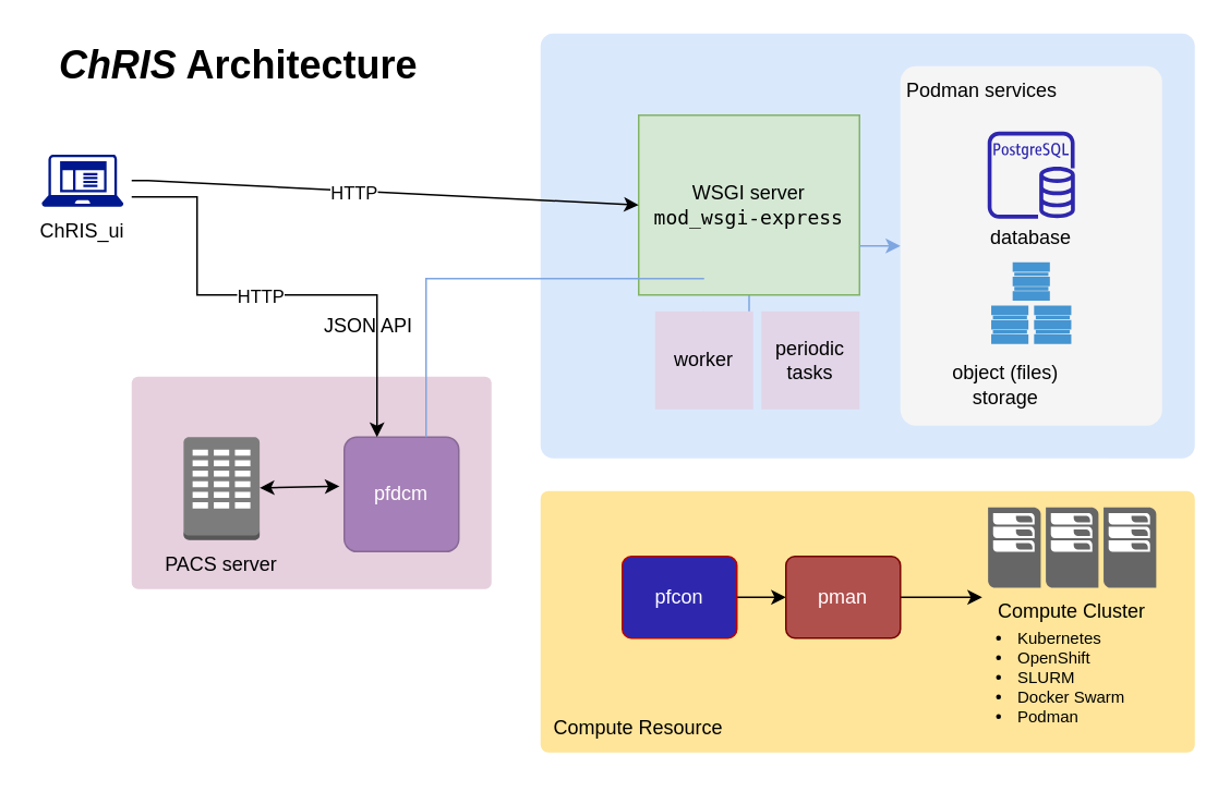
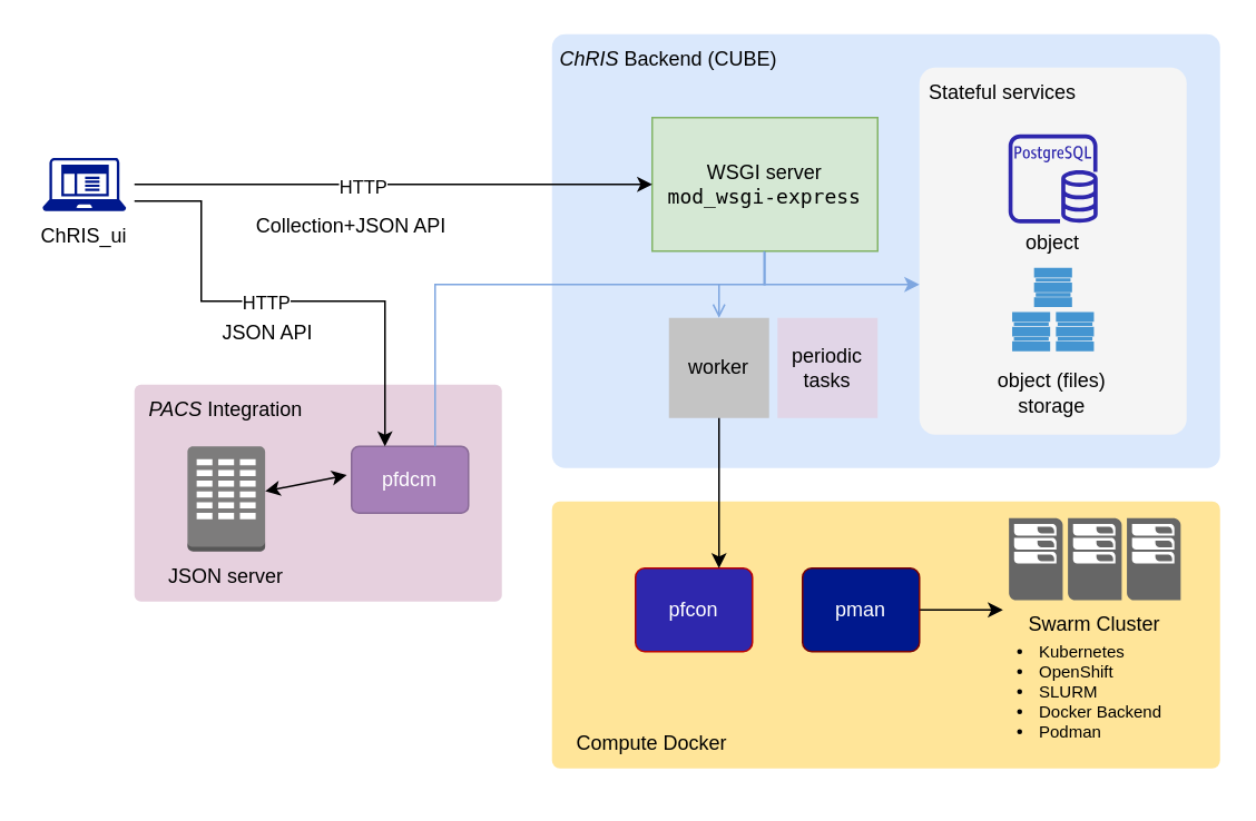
+ <mxCell id="12" value="&lt;i&gt;ChRIS&lt;/i&gt; Backend (CUBE)" style="text;html=1;strokeColor=none;fillColor=none;align=center;verticalAlign=middle;whiteSpace=wrap;rounded=0;" parent="1" vertex="1"><mxGeometry x="330" y="20" width="140" height="30" as="geometry" /></mxCell>
- <mxCell id="3" value="&lt;i&gt;ChRIS&lt;/i&gt; Architecture" style="text;strokeColor=none;fillColor=none;html=1;fontSize=24;fontStyle=1;verticalAlign=middle;align=center;" parent="1" vertex="1"><mxGeometry x="20" y="20" width="250" height="40" as="geometry" /></mxCell>
- <mxCell id="6" value="Podman services" style="text;html=1;strokeColor=none;fillColor=none;align=center;verticalAlign=middle;whiteSpace=wrap;rounded=0;" parent="4" vertex="1"><mxGeometry width="100" height="30" as="geometry" /></mxCell>
+ <mxCell id="6" value="Stateful services" style="text;html=1;strokeColor=none;fillColor=none;align=center;verticalAlign=middle;whiteSpace=wrap;rounded=0;" parent="4" vertex="1"><mxGeometry width="100" height="30" as="geometry" /></mxCell>
- <mxCell id="16" value="&lt;div&gt;WSGI server&lt;/div&gt;&lt;div&gt;&lt;font face=&quot;monospace&quot;&gt;mod_wsgi-express&lt;/font&gt;&lt;br&gt;&lt;/div&gt;" style="rounded=1;whiteSpace=wrap;html=1;fillColor=#d5e8d4;strokeColor=#82b366;arcSize=0;" parent="1" vertex="1"><mxGeometry x="390" y="70" width="135" height="110" as="geometry" /></mxCell>
+ <mxCell id="16" value="&lt;div&gt;WSGI server&lt;/div&gt;&lt;div&gt;&lt;font face=&quot;monospace&quot;&gt;mod_wsgi-express&lt;/font&gt;&lt;br&gt;&lt;/div&gt;" style="rounded=1;whiteSpace=wrap;html=1;fillColor=#d5e8d4;strokeColor=#82b366;arcSize=0;" parent="1" vertex="1"><mxGeometry x="390" y="70" width="135" height="80" as="geometry" /></mxCell>
+ <mxCell id="24" value="Collection+JSON API" style="text;html=1;strokeColor=none;fillColor=none;align=center;verticalAlign=middle;whiteSpace=wrap;rounded=0;" parent="1" vertex="1"><mxGeometry x="140" y="120" width="140" height="30" as="geometry" /></mxCell>
- <mxCell id="9" value="database" style="text;html=1;strokeColor=none;fillColor=none;align=center;verticalAlign=middle;whiteSpace=wrap;rounded=0;" parent="4" vertex="1"><mxGeometry x="57.143" y="90" width="45.714" height="30" as="geometry" /></mxCell>
+ <mxCell id="9" value="object" style="text;html=1;strokeColor=none;fillColor=none;align=center;verticalAlign=middle;whiteSpace=wrap;rounded=0;" parent="4" vertex="1"><mxGeometry x="57.143" y="90" width="45.714" height="30" as="geometry" /></mxCell>
- <mxCell id="36" value="JSON API" style="text;html=1;strokeColor=none;fillColor=none;align=center;verticalAlign=middle;whiteSpace=wrap;rounded=0;" parent="1" vertex="1"><mxGeometry x="195" y="184" width="60" height="30" as="geometry" /></mxCell>
+ <mxCell id="36" value="JSON API" style="text;html=1;strokeColor=none;fillColor=none;align=center;verticalAlign=middle;whiteSpace=wrap;rounded=0;" parent="1" vertex="1"><mxGeometry x="130" y="184" width="60" height="30" as="geometry" /></mxCell>
- <mxCell id="18" value="worker" style="rounded=0;whiteSpace=wrap;html=1;fillColor=#e1d5e7;strokeColor=none;" parent="1" vertex="1"><mxGeometry x="400" y="190" width="60" height="60" as="geometry" /></mxCell>
+ <mxCell id="18" value="worker" style="rounded=0;whiteSpace=wrap;html=1;fillColor=#C4C4C4;strokeColor=none;" parent="1" vertex="1"><mxGeometry x="400" y="190" width="60" height="60" as="geometry" /></mxCell>
- <mxCell id="10" value="object (files) storage" style="text;html=1;strokeColor=none;fillColor=none;align=center;verticalAlign=middle;whiteSpace=wrap;rounded=0;" parent="4" vertex="1"><mxGeometry x="19.286" y="180" width="91.429" height="30" as="geometry" /></mxCell>
+ <mxCell id="10" value="object (files) storage" style="text;html=1;strokeColor=none;fillColor=none;align=center;verticalAlign=middle;whiteSpace=wrap;rounded=0;" parent="4" vertex="1"><mxGeometry x="34.286" y="180" width="91.429" height="30" as="geometry" /></mxCell>
+ <mxCell id="28" value="&lt;i&gt;PACS &lt;/i&gt;Integration&lt;i&gt;&lt;br&gt;&lt;/i&gt;" style="text;html=1;strokeColor=none;fillColor=none;align=center;verticalAlign=middle;whiteSpace=wrap;rounded=0;" parent="26" vertex="1"><mxGeometry width="110" height="30" as="geometry" /></mxCell>
+ <mxCell id="47" value="" style="edgeStyle=orthogonalEdgeStyle;rounded=0;orthogonalLoop=1;jettySize=auto;html=1;strokeColor=#000000;" parent="1" source="18" target="44" edge="1"><mxGeometry relative="1" as="geometry"><Array as="points"><mxPoint x="430" y="320" /><mxPoint x="430" y="320" /></Array></mxGeometry></mxCell>
- <mxCell id="29" value="&lt;font color=&quot;#ffffff&quot;&gt;pfdcm&lt;/font&gt;" style="rounded=1;whiteSpace=wrap;html=1;fillColor=#A680B8;strokeColor=#886996;arcSize=11;" parent="26" vertex="1"><mxGeometry x="130" y="37" width="70" height="70" as="geometry" /></mxCell>
+ <mxCell id="29" value="&lt;font color=&quot;#ffffff&quot;&gt;pfdcm&lt;/font&gt;" style="rounded=1;whiteSpace=wrap;html=1;fillColor=#A680B8;strokeColor=#886996;arcSize=11;" parent="26" vertex="1"><mxGeometry x="130" y="37" width="70" height="40" as="geometry" /></mxCell>
- <mxCell id="32" value="PACS server" style="text;html=1;strokeColor=none;fillColor=none;align=center;verticalAlign=middle;whiteSpace=wrap;rounded=0;" parent="30" vertex="1"><mxGeometry y="63" width="80" height="30" as="geometry" /></mxCell>
+ <mxCell id="32" value="JSON server" style="text;html=1;strokeColor=none;fillColor=none;align=center;verticalAlign=middle;whiteSpace=wrap;rounded=0;" parent="30" vertex="1"><mxGeometry y="63" width="80" height="30" as="geometry" /></mxCell>
- <mxCell id="43" value="" style="edgeStyle=orthogonalEdgeStyle;rounded=0;orthogonalLoop=1;jettySize=auto;html=1;strokeColor=#000000;" parent="1" source="44" target="46" edge="1"><mxGeometry relative="1" as="geometry" /></mxCell>
- <mxCell id="46" value="&lt;font color=&quot;#ffffff&quot;&gt;pman&lt;/font&gt;" style="rounded=1;whiteSpace=wrap;html=1;fillColor=#B0504D;strokeColor=#780000;arcSize=11;" parent="1" vertex="1"><mxGeometry x="480" y="340" width="70" height="50" as="geometry" /></mxCell>
+ <mxCell id="46" value="&lt;font color=&quot;#ffffff&quot;&gt;pman&lt;/font&gt;" style="rounded=1;whiteSpace=wrap;html=1;fillColor=#00188d;strokeColor=#780000;arcSize=11;" parent="1" vertex="1"><mxGeometry x="480" y="340" width="70" height="50" as="geometry" /></mxCell>
- <mxCell id="42" value="Compute Cluster" style="text;html=1;strokeColor=none;fillColor=none;align=center;verticalAlign=middle;whiteSpace=wrap;rounded=0;" parent="39" vertex="1"><mxGeometry x="24.6" y="49.2" width="100" height="30" as="geometry" /></mxCell>
+ <mxCell id="42" value="Swarm Cluster" style="text;html=1;strokeColor=none;fillColor=none;align=center;verticalAlign=middle;whiteSpace=wrap;rounded=0;" parent="39" vertex="1"><mxGeometry x="24.6" y="49.2" width="100" height="30" as="geometry" /></mxCell>
- <mxCell id="41" value="&lt;div style=&quot;font-size: 10px;&quot; align=&quot;left&quot;&gt;&lt;ul&gt;&lt;li&gt;&lt;font style=&quot;font-size: 10px;&quot;&gt;Kubernetes&lt;/font&gt;&lt;/li&gt;&lt;li&gt;&lt;font style=&quot;font-size: 10px;&quot;&gt;OpenShift&lt;/font&gt;&lt;/li&gt;&lt;li&gt;&lt;font style=&quot;font-size: 10px;&quot;&gt;SLURM&lt;/font&gt;&lt;/li&gt;&lt;li&gt;&lt;font style=&quot;font-size: 10px;&quot;&gt;Docker Swarm&lt;/font&gt;&lt;/li&gt;&lt;li&gt;&lt;font style=&quot;font-size: 10px;&quot;&gt;Podman&lt;br&gt;&lt;/font&gt;&lt;/li&gt;&lt;/ul&gt;&lt;/div&gt;&lt;div style=&quot;font-size: 10px;&quot; align=&quot;left&quot;&gt;&lt;font style=&quot;font-size: 10px;&quot;&gt;&lt;br&gt;&lt;/font&gt;&lt;/div&gt;" style="text;html=1;strokeColor=none;fillColor=none;align=left;verticalAlign=middle;whiteSpace=wrap;rounded=0;" parent="39" vertex="1"><mxGeometry y="60" width="150" height="100" as="geometry" /></mxCell>
+ <mxCell id="41" value="&lt;div style=&quot;font-size: 10px;&quot; align=&quot;left&quot;&gt;&lt;ul&gt;&lt;li&gt;&lt;font style=&quot;font-size: 10px;&quot;&gt;Kubernetes&lt;/font&gt;&lt;/li&gt;&lt;li&gt;&lt;font style=&quot;font-size: 10px;&quot;&gt;OpenShift&lt;/font&gt;&lt;/li&gt;&lt;li&gt;&lt;font style=&quot;font-size: 10px;&quot;&gt;SLURM&lt;/font&gt;&lt;/li&gt;&lt;li&gt;&lt;font style=&quot;font-size: 10px;&quot;&gt;Docker Backend&lt;/font&gt;&lt;/li&gt;&lt;li&gt;&lt;font style=&quot;font-size: 10px;&quot;&gt;Podman&lt;br&gt;&lt;/font&gt;&lt;/li&gt;&lt;/ul&gt;&lt;/div&gt;&lt;div style=&quot;font-size: 10px;&quot; align=&quot;left&quot;&gt;&lt;font style=&quot;font-size: 10px;&quot;&gt;&lt;br&gt;&lt;/font&gt;&lt;/div&gt;" style="text;html=1;strokeColor=none;fillColor=none;align=left;verticalAlign=middle;whiteSpace=wrap;rounded=0;" parent="39" vertex="1"><mxGeometry y="60" width="150" height="100" as="geometry" /></mxCell>
- <mxCell id="38" value="Compute Resource" style="text;html=1;strokeColor=none;fillColor=none;align=center;verticalAlign=middle;whiteSpace=wrap;rounded=0;" parent="1" vertex="1"><mxGeometry x="330" y="430" width="120" height="30" as="geometry" /></mxCell>
+ <mxCell id="38" value="Compute Docker" style="text;html=1;strokeColor=none;fillColor=none;align=center;verticalAlign=middle;whiteSpace=wrap;rounded=0;" parent="1" vertex="1"><mxGeometry x="330" y="430" width="120" height="30" as="geometry" /></mxCell>
